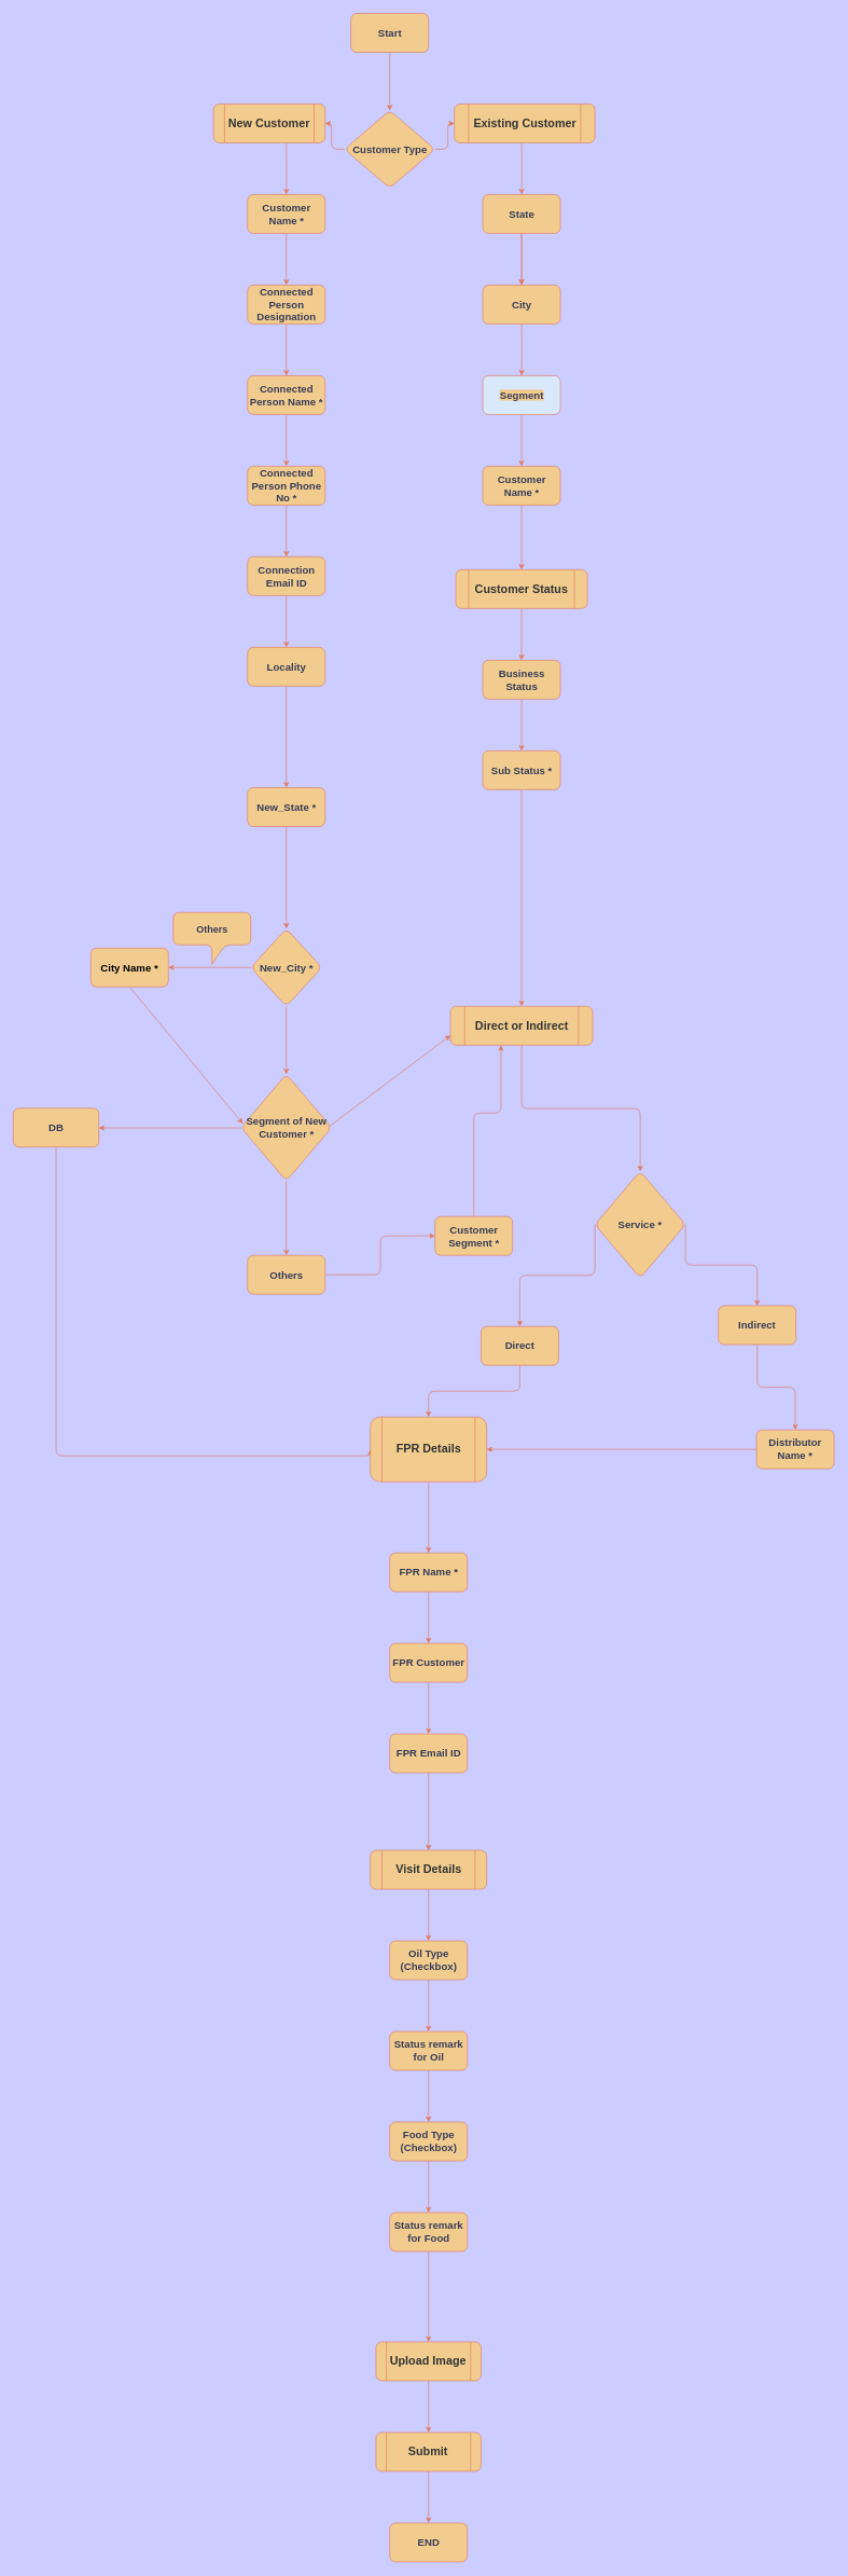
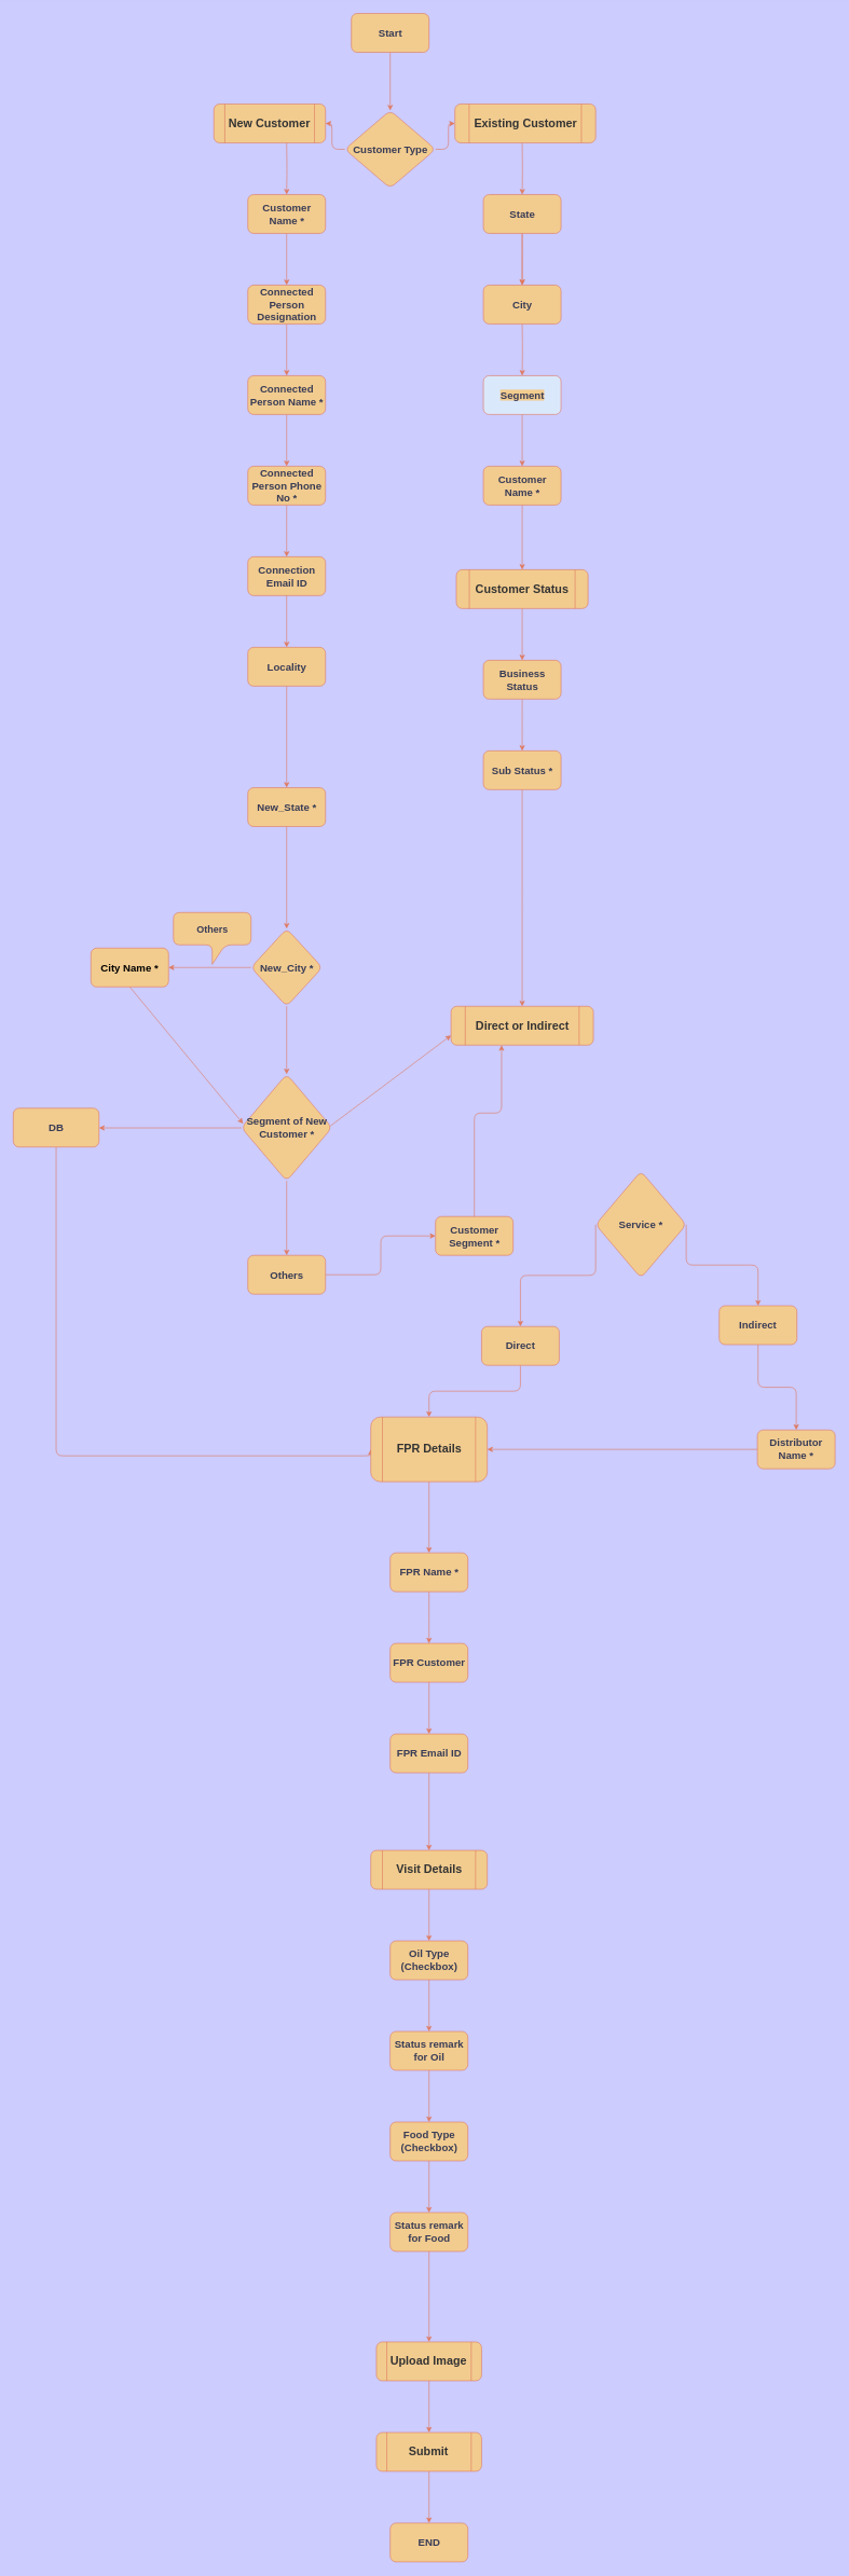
- <mxCell id="84" value="" style="edgeStyle=elbowEdgeStyle;rounded=1;orthogonalLoop=1;jettySize=auto;elbow=vertical;html=1;labelBackgroundColor=none;fontColor=default;strokeColor=#E07A5F;" parent="1" source="85" target="49" edge="1"><mxGeometry relative="1" as="geometry" /></mxCell>
